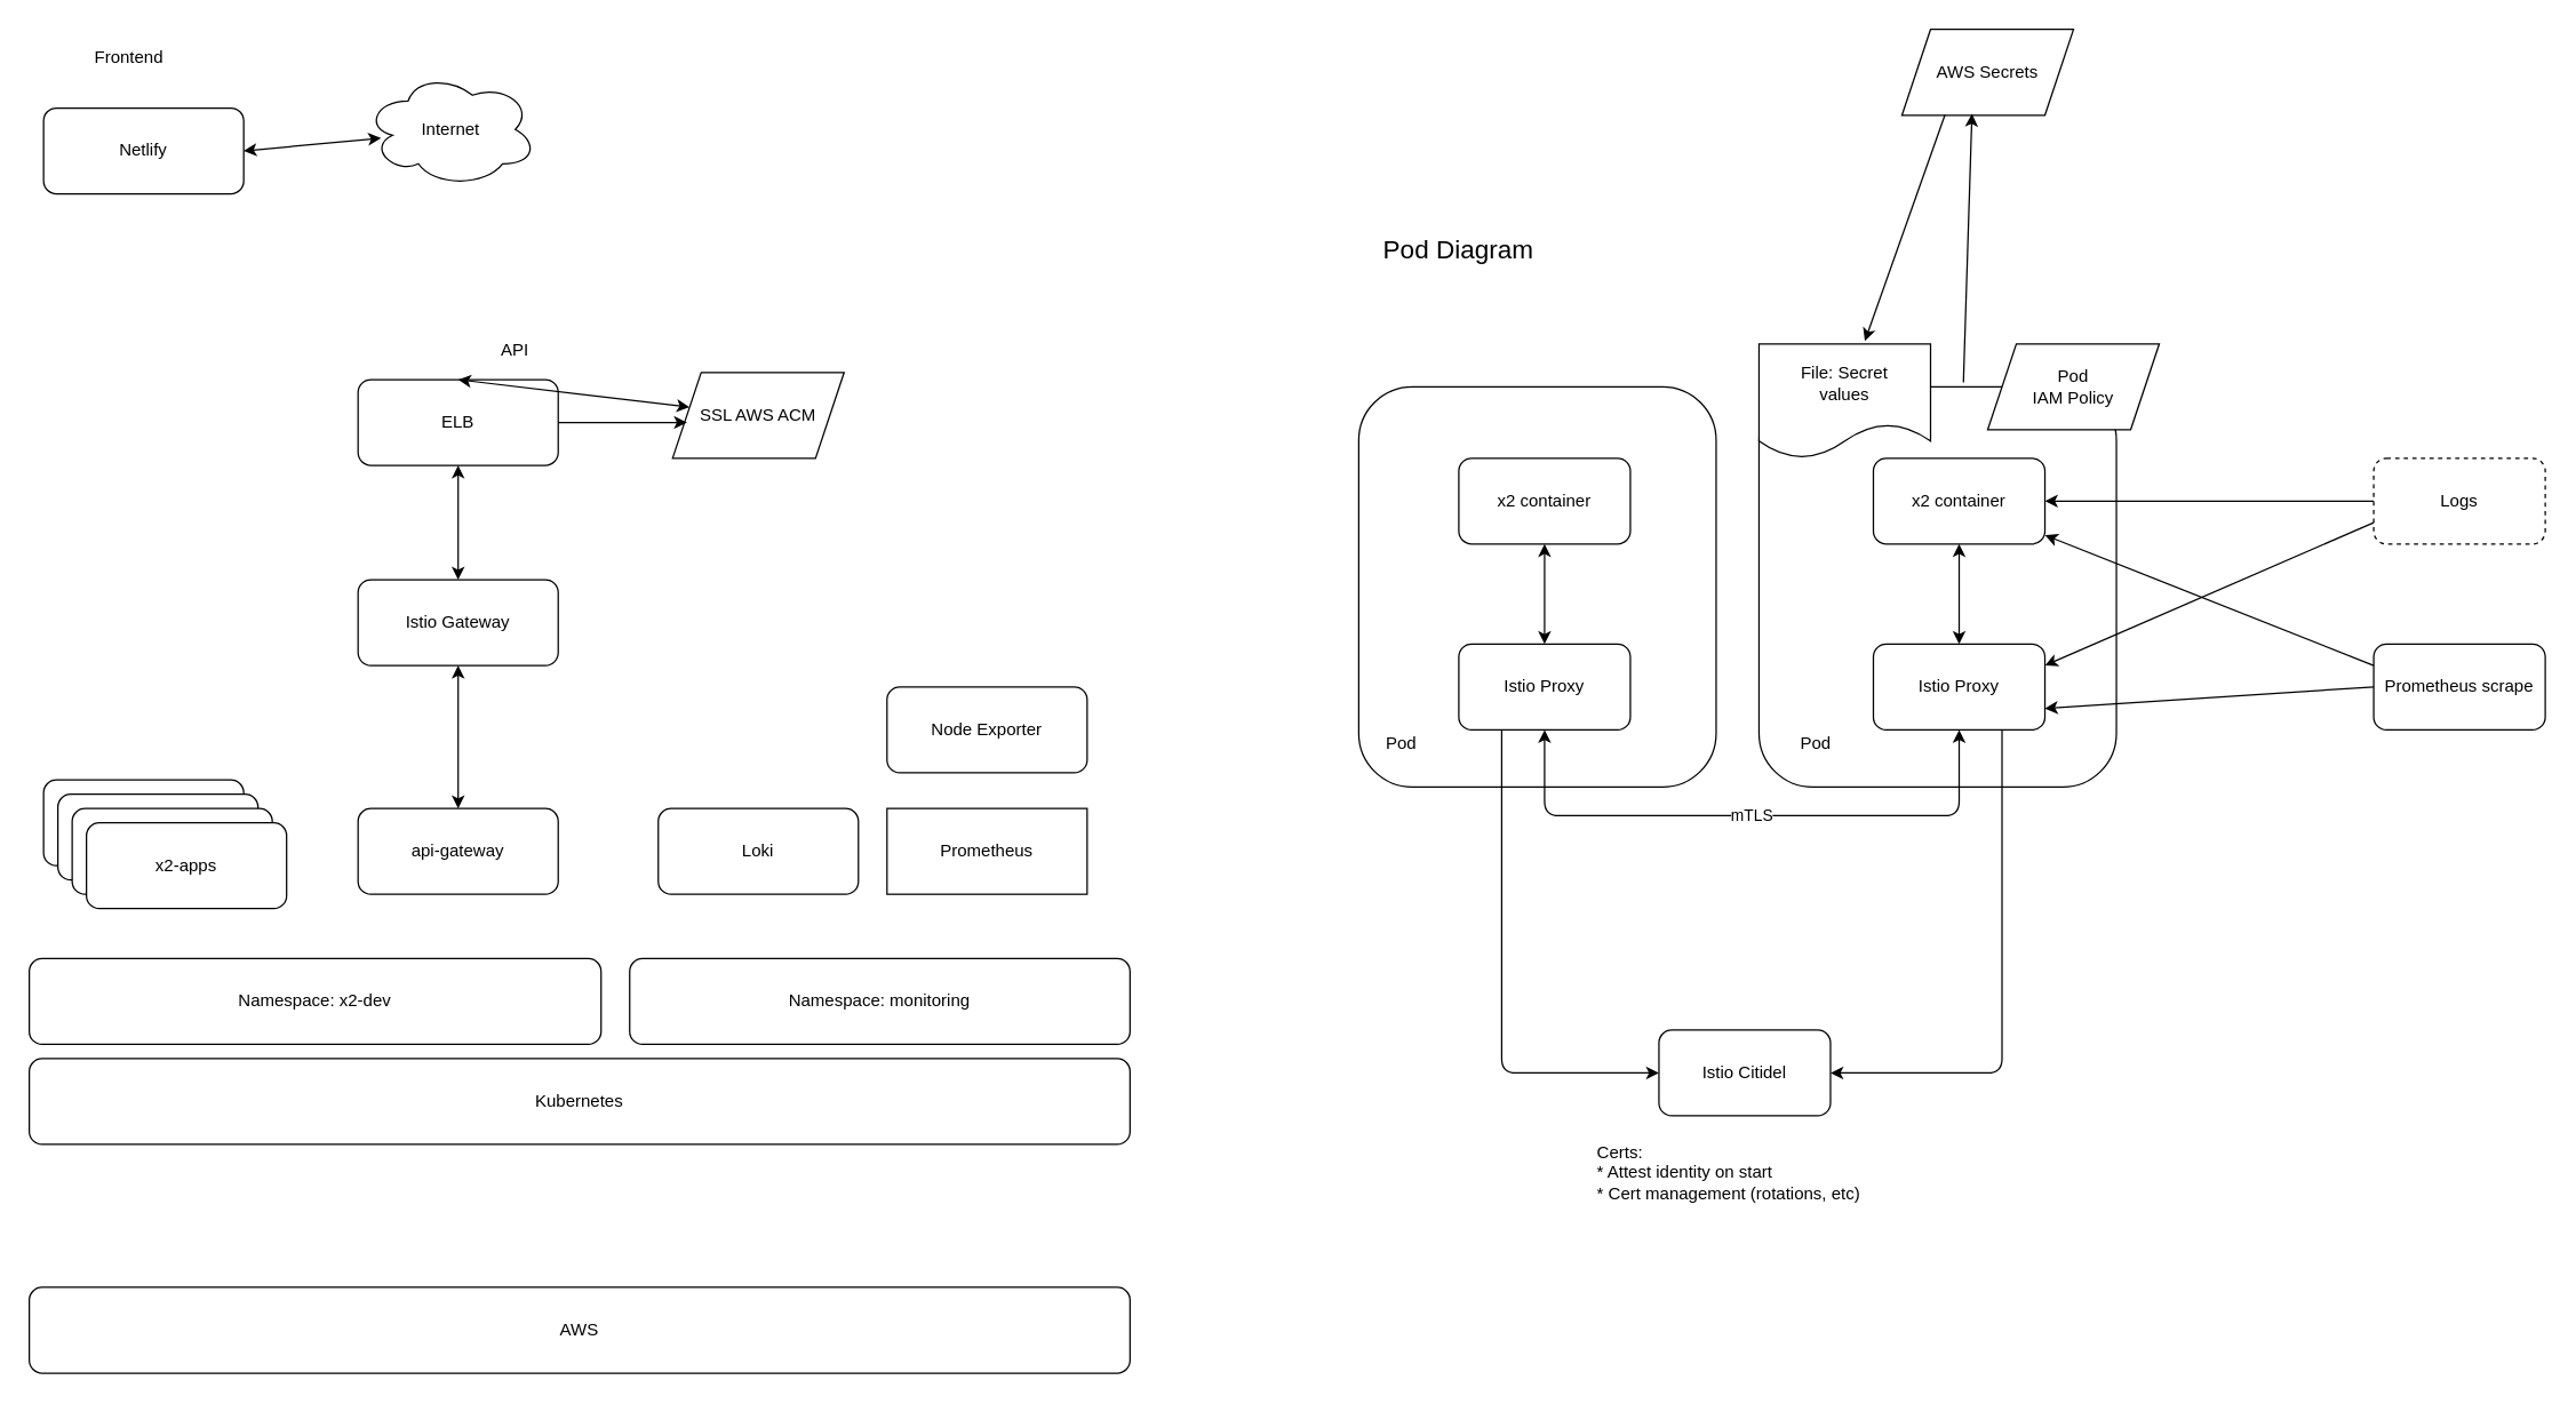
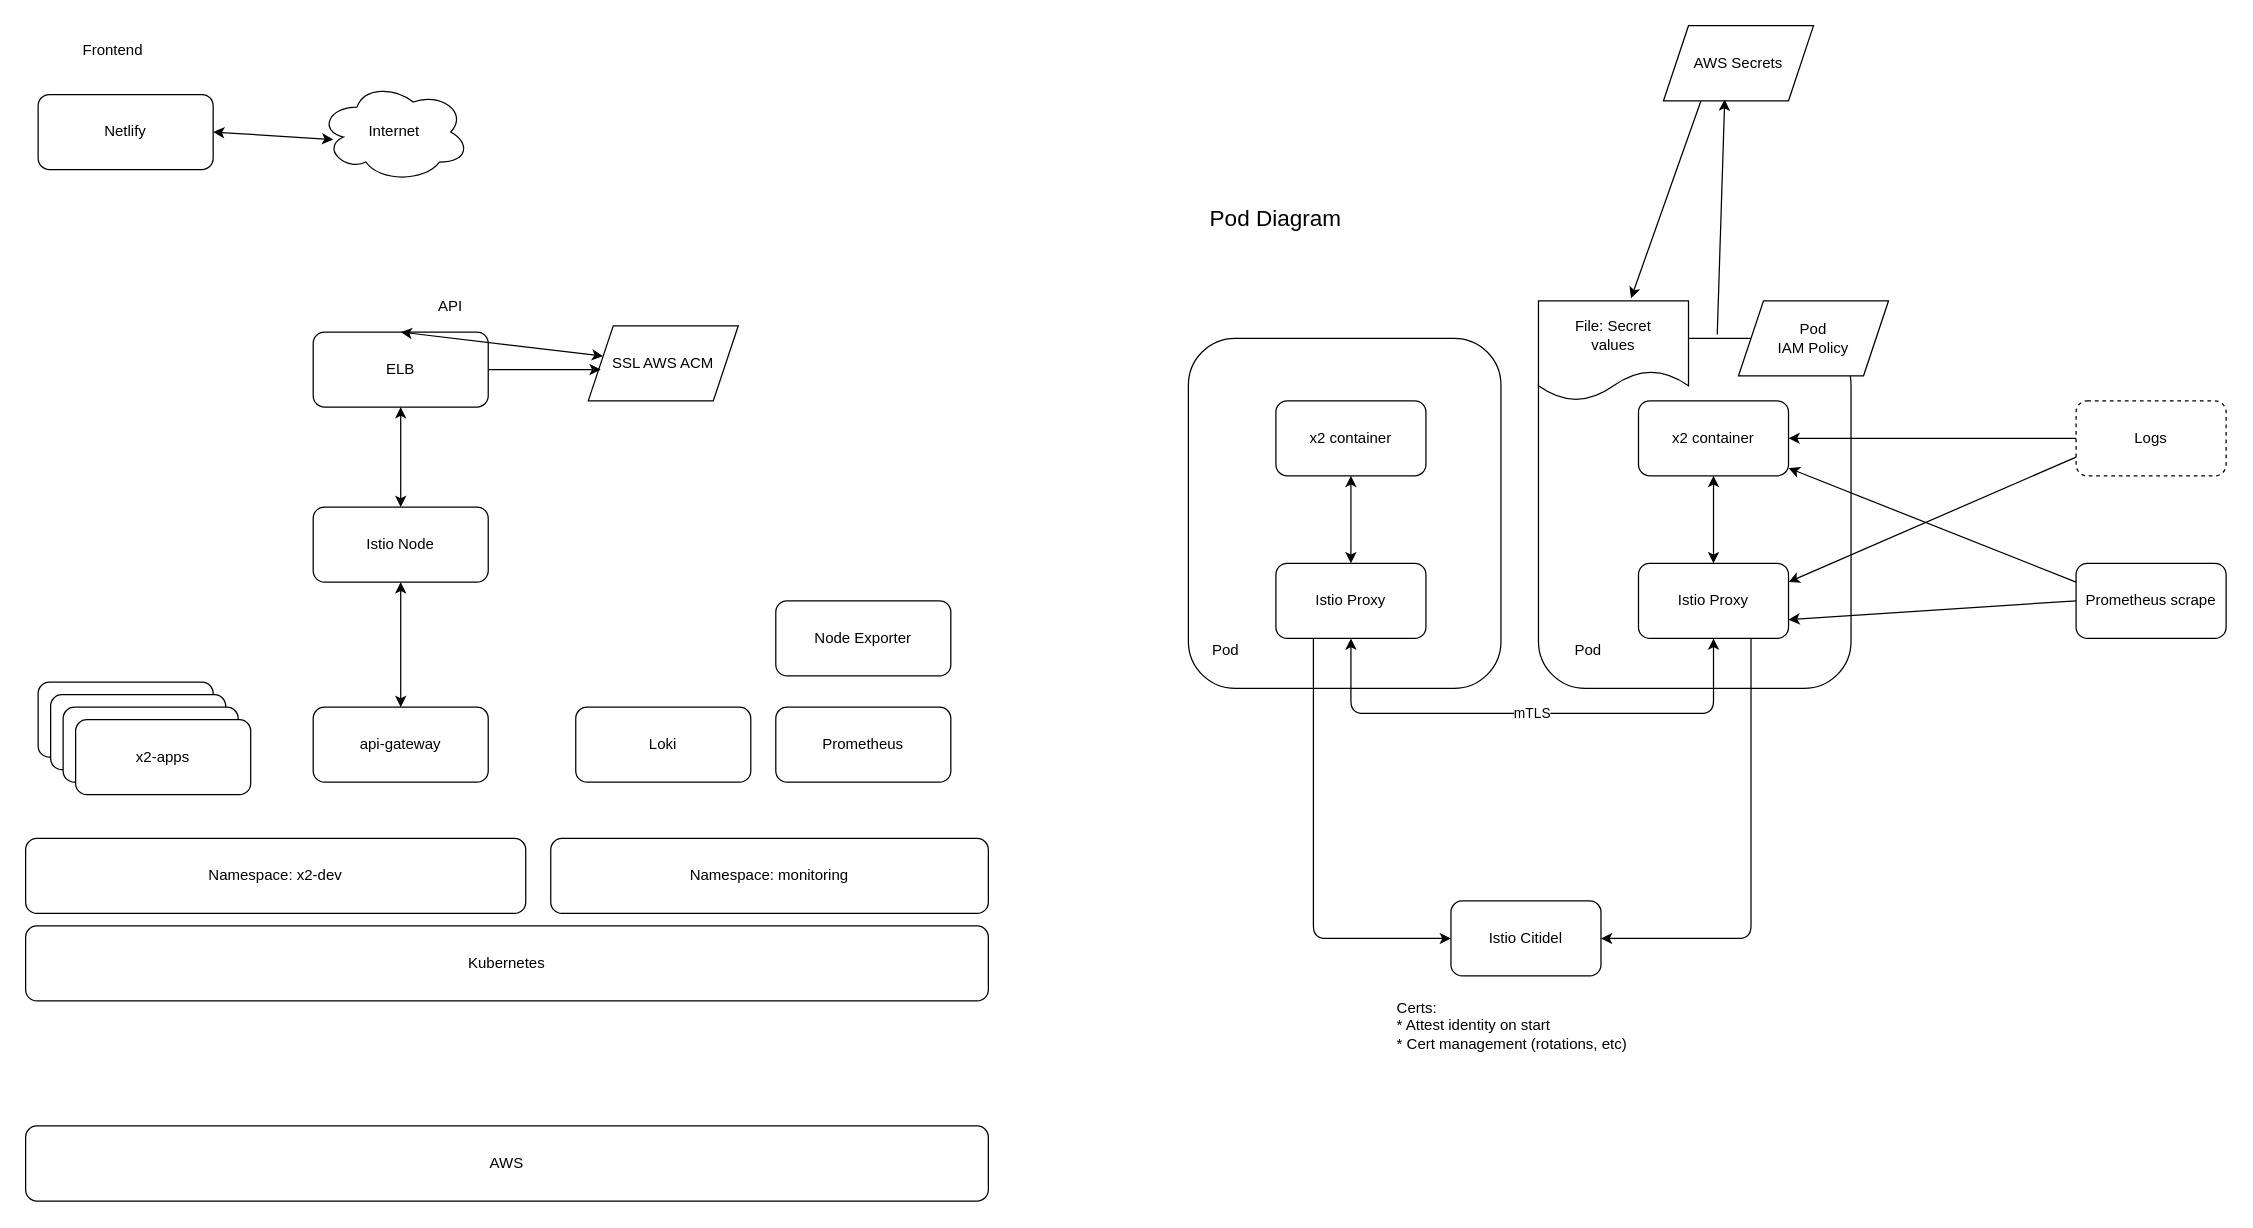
- <mxCell id="14" value="Internet" style="ellipse;shape=cloud;whiteSpace=wrap;html=1;" vertex="1" parent="1"><mxGeometry x="255" y="50" width="120" height="80" as="geometry" /></mxCell>
+ <mxCell id="14" value="Internet" style="ellipse;shape=cloud;whiteSpace=wrap;html=1;" vertex="1" parent="1"><mxGeometry x="255" y="65" width="120" height="80" as="geometry" /></mxCell>
- <mxCell id="12" value="&lt;div&gt;Istio Gateway&lt;br&gt;&lt;/div&gt;" style="rounded=1;whiteSpace=wrap;html=1;" vertex="1" parent="1"><mxGeometry x="250" y="405" width="140" height="60" as="geometry" /></mxCell>
+ <mxCell id="12" value="&lt;div&gt;Istio Node&lt;br&gt;&lt;/div&gt;" style="rounded=1;whiteSpace=wrap;html=1;" vertex="1" parent="1"><mxGeometry x="250" y="405" width="140" height="60" as="geometry" /></mxCell>
- <mxCell id="30" value="Prometheus" style="whiteSpace=wrap;html=1;rounded=0;" vertex="1" parent="1"><mxGeometry x="620" y="565" width="140" height="60" as="geometry" /></mxCell>
+ <mxCell id="30" value="Prometheus" style="rounded=1;whiteSpace=wrap;html=1;" vertex="1" parent="1"><mxGeometry x="620" y="565" width="140" height="60" as="geometry" /></mxCell>
